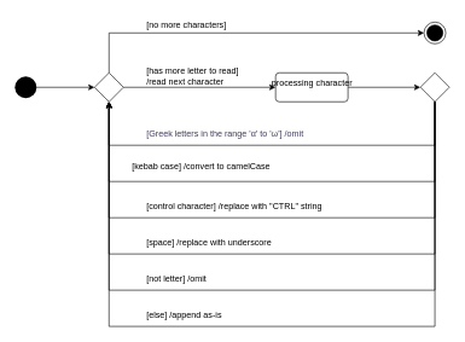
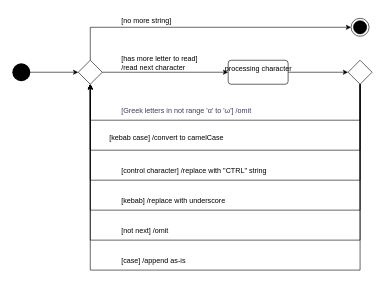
- <mxCell id="16" value="[no more characters]" style="text;html=1;strokeColor=none;fillColor=none;align=left;verticalAlign=middle;whiteSpace=wrap;rounded=0;" vertex="1" parent="1"><mxGeometry x="200" y="20" width="120" height="30" as="geometry" /></mxCell>
+ <mxCell id="16" value="[no more string]" style="text;html=1;strokeColor=none;fillColor=none;align=left;verticalAlign=middle;whiteSpace=wrap;rounded=0;" vertex="1" parent="1"><mxGeometry x="200" y="20" width="120" height="30" as="geometry" /></mxCell>
- <mxCell id="20" value="&lt;p&gt;&lt;span style=&quot;color: rgb(63, 58, 90); background-color: rgb(255, 255, 255);&quot;&gt;&lt;font style=&quot;font-size: 12px;&quot;&gt;[Greek letters in the range 'α' to 'ω'] /omit&lt;/font&gt;&lt;/span&gt;&lt;br&gt;&lt;/p&gt;" style="text;html=1;strokeColor=none;fillColor=none;align=left;verticalAlign=middle;whiteSpace=wrap;rounded=0;" vertex="1" parent="1"><mxGeometry x="200" y="170" width="250" height="30" as="geometry" /></mxCell>
+ <mxCell id="20" value="&lt;p&gt;&lt;span style=&quot;color: rgb(63, 58, 90); background-color: rgb(255, 255, 255);&quot;&gt;&lt;font style=&quot;font-size: 12px;&quot;&gt;[Greek letters in not range 'α' to 'ω'] /omit&lt;/font&gt;&lt;/span&gt;&lt;br&gt;&lt;/p&gt;" style="text;html=1;strokeColor=none;fillColor=none;align=left;verticalAlign=middle;whiteSpace=wrap;rounded=0;" vertex="1" parent="1"><mxGeometry x="200" y="170" width="250" height="30" as="geometry" /></mxCell>
- <mxCell id="14" value="[space] /replace with underscore" style="text;html=1;strokeColor=none;fillColor=none;align=left;verticalAlign=middle;whiteSpace=wrap;rounded=0;" vertex="1" parent="1"><mxGeometry x="200" y="320" width="190" height="30" as="geometry" /></mxCell>
+ <mxCell id="14" value="[kebab] /replace with underscore" style="text;html=1;strokeColor=none;fillColor=none;align=left;verticalAlign=middle;whiteSpace=wrap;rounded=0;" vertex="1" parent="1"><mxGeometry x="200" y="320" width="190" height="30" as="geometry" /></mxCell>
- <mxCell id="23" value="[not letter] /omit" style="text;html=1;strokeColor=none;fillColor=none;align=left;verticalAlign=middle;whiteSpace=wrap;rounded=0;fontFamily=Helvetica;fontSize=12;" vertex="1" parent="1"><mxGeometry x="200" y="370" width="125" height="30" as="geometry" /></mxCell>
+ <mxCell id="23" value="[not next] /omit" style="text;html=1;strokeColor=none;fillColor=none;align=left;verticalAlign=middle;whiteSpace=wrap;rounded=0;fontFamily=Helvetica;fontSize=12;" vertex="1" parent="1"><mxGeometry x="200" y="370" width="125" height="30" as="geometry" /></mxCell>
- <mxCell id="24" value="[else] /append as-is" style="text;html=1;strokeColor=none;fillColor=none;align=left;verticalAlign=middle;whiteSpace=wrap;rounded=0;fontFamily=Helvetica;fontSize=12;" vertex="1" parent="1"><mxGeometry x="200" y="420" width="125" height="30" as="geometry" /></mxCell>
+ <mxCell id="24" value="[case] /append as-is" style="text;html=1;strokeColor=none;fillColor=none;align=left;verticalAlign=middle;whiteSpace=wrap;rounded=0;fontFamily=Helvetica;fontSize=12;" vertex="1" parent="1"><mxGeometry x="200" y="420" width="125" height="30" as="geometry" /></mxCell>
